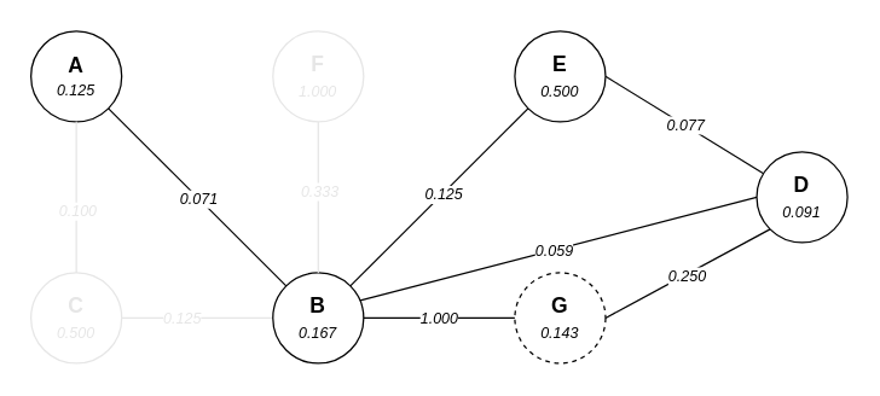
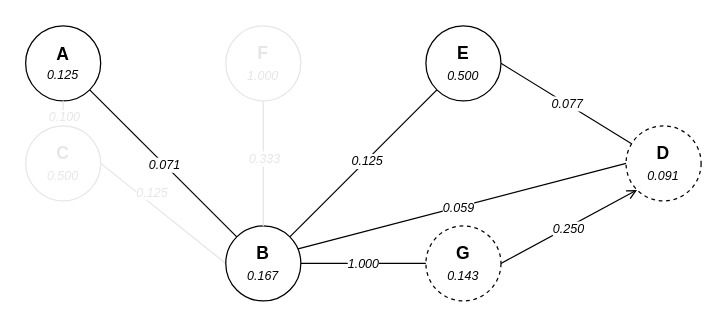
- <mxCell id="14" value="&lt;b style=&quot;font-size: 14px&quot;&gt;D&lt;/b&gt;&lt;br style=&quot;font-size: 14px&quot;&gt;&lt;font style=&quot;font-size: 10px&quot;&gt;&lt;i&gt;0.091&lt;/i&gt;&lt;/font&gt;" style="ellipse;whiteSpace=wrap;html=1;aspect=fixed;fontSize=14;" parent="1" vertex="1"><mxGeometry x="500" y="100" width="60" height="60" as="geometry" /></mxCell>
+ <mxCell id="14" value="&lt;b style=&quot;font-size: 14px&quot;&gt;D&lt;/b&gt;&lt;br style=&quot;font-size: 14px&quot;&gt;&lt;font style=&quot;font-size: 10px&quot;&gt;&lt;i&gt;0.091&lt;/i&gt;&lt;/font&gt;" style="ellipse;whiteSpace=wrap;html=1;aspect=fixed;fontSize=14;dashed=1;" parent="1" vertex="1"><mxGeometry x="500" y="100" width="60" height="60" as="geometry" /></mxCell>
- <mxCell id="15" style="rounded=0;orthogonalLoop=1;jettySize=auto;html=1;entryX=0;entryY=1;entryDx=0;entryDy=0;endArrow=none;endFill=0;exitX=1;exitY=0.5;exitDx=0;exitDy=0;" parent="1" source="17" target="14" edge="1"><mxGeometry relative="1" as="geometry" /></mxCell>
+ <mxCell id="15" style="rounded=0;orthogonalLoop=1;jettySize=auto;html=1;entryX=0;entryY=1;entryDx=0;entryDy=0;endArrow=open;endFill=0;exitX=1;exitY=0.5;exitDx=0;exitDy=0;" parent="1" source="17" target="14" edge="1"><mxGeometry relative="1" as="geometry" /></mxCell>
- <mxCell id="20" value="&lt;b style=&quot;font-size: 14px&quot;&gt;C&lt;/b&gt;&lt;br style=&quot;font-size: 14px&quot;&gt;&lt;font style=&quot;font-size: 10px&quot;&gt;&lt;i&gt;0.500&lt;/i&gt;&lt;/font&gt;" style="ellipse;whiteSpace=wrap;html=1;aspect=fixed;fontSize=14;strokeColor=#E6E6E6;fontColor=#E6E6E6;" parent="1" vertex="1"><mxGeometry x="20" y="180" width="60" height="60" as="geometry" /></mxCell>
+ <mxCell id="20" value="&lt;b style=&quot;font-size: 14px&quot;&gt;C&lt;/b&gt;&lt;br style=&quot;font-size: 14px&quot;&gt;&lt;font style=&quot;font-size: 10px&quot;&gt;&lt;i&gt;0.500&lt;/i&gt;&lt;/font&gt;" style="ellipse;whiteSpace=wrap;html=1;aspect=fixed;fontSize=14;strokeColor=#E6E6E6;fontColor=#E6E6E6;" parent="1" vertex="1"><mxGeometry x="20" y="100" width="60" height="60" as="geometry" /></mxCell>
